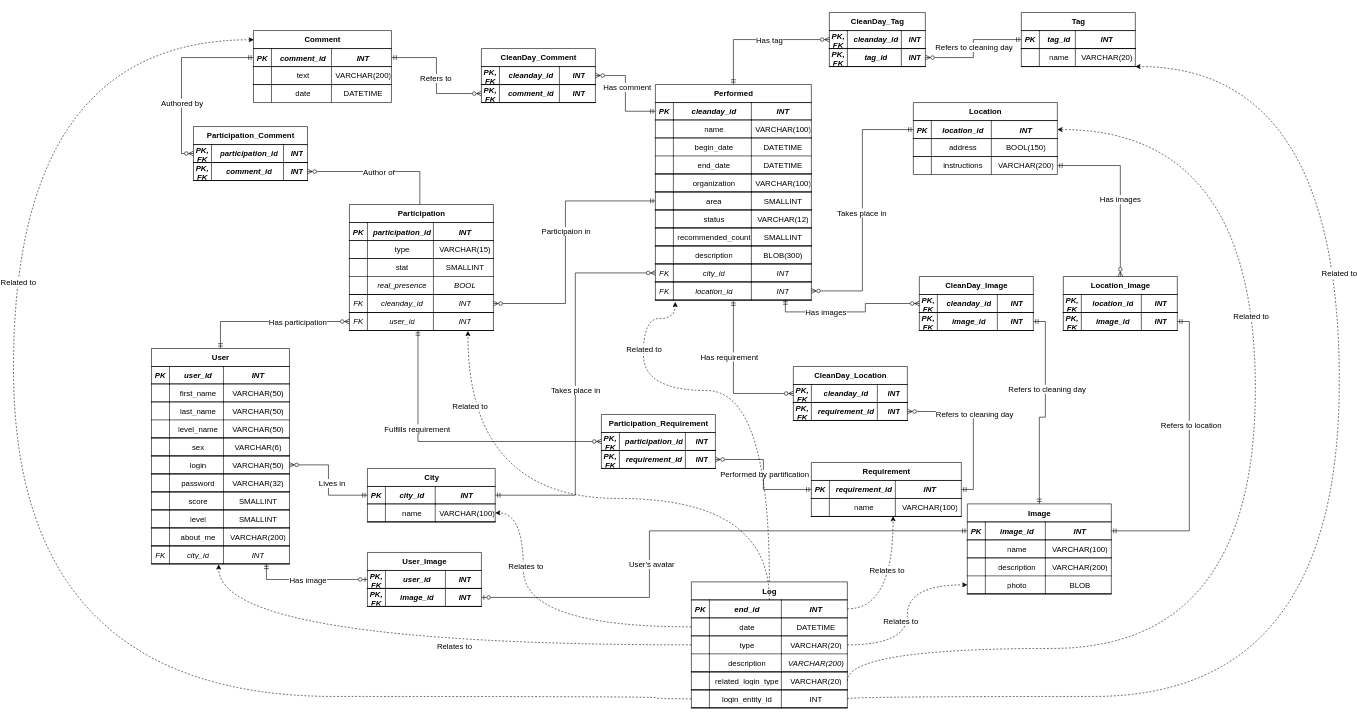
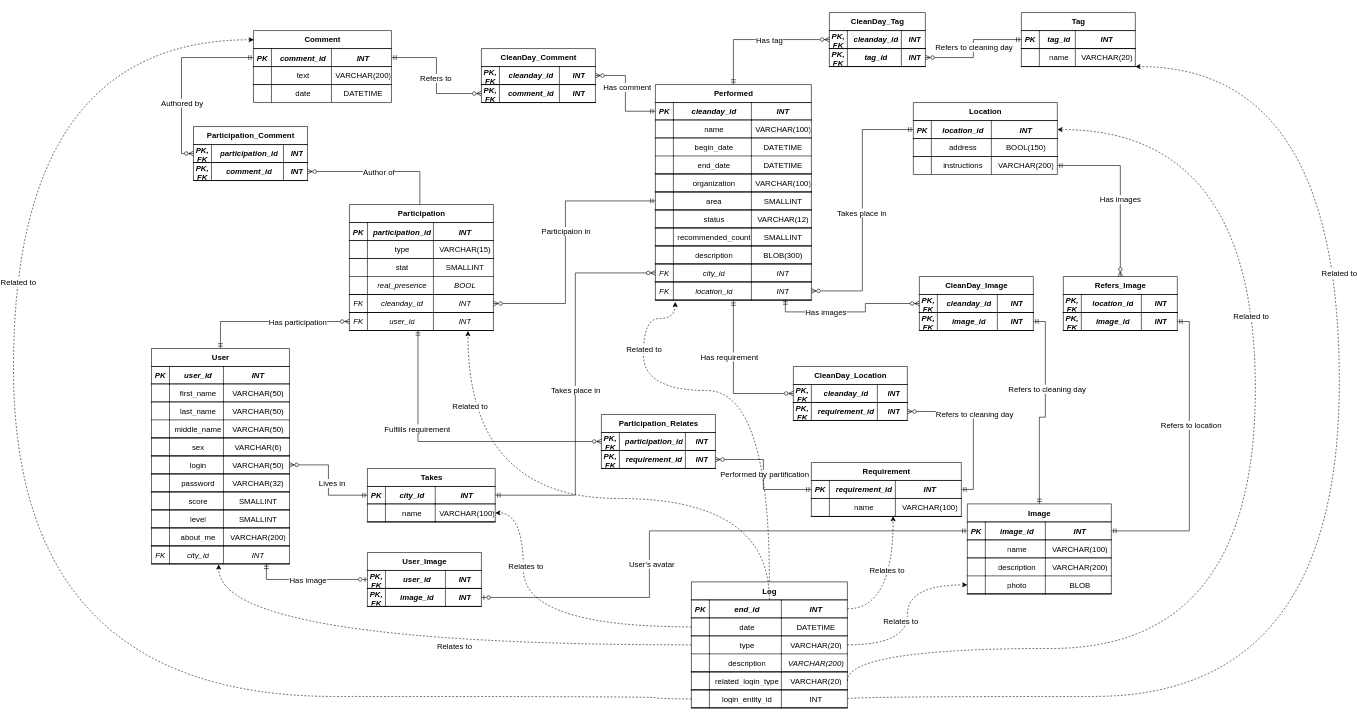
- <mxCell id="313" value="&lt;span style=&quot;font-size: 13px;&quot;&gt;&lt;font style=&quot;font-size: 13px;&quot;&gt;Location_Image&lt;/font&gt;&lt;/span&gt;" style="shape=table;startSize=30;container=1;collapsible=1;childLayout=tableLayout;fixedRows=1;rowLines=0;fontStyle=1;align=center;resizeLast=1;html=1;fontSize=13;" parent="1" vertex="1"><mxGeometry x="1770" y="460" width="190" height="90" as="geometry" /></mxCell>
+ <mxCell id="313" value="&lt;span style=&quot;font-size: 13px;&quot;&gt;&lt;font style=&quot;font-size: 13px;&quot;&gt;Refers_Image&lt;/font&gt;&lt;/span&gt;" style="shape=table;startSize=30;container=1;collapsible=1;childLayout=tableLayout;fixedRows=1;rowLines=0;fontStyle=1;align=center;resizeLast=1;html=1;fontSize=13;" parent="1" vertex="1"><mxGeometry x="1770" y="460" width="190" height="90" as="geometry" /></mxCell>
- <mxCell id="80" value="&lt;span style=&quot;font-size: 13px;&quot;&gt;&lt;font style=&quot;font-size: 13px;&quot;&gt;Participation_Requirement&lt;/font&gt;&lt;/span&gt;" style="shape=table;startSize=30;container=1;collapsible=1;childLayout=tableLayout;fixedRows=1;rowLines=0;fontStyle=1;align=center;resizeLast=1;html=1;fontSize=13;" parent="1" vertex="1"><mxGeometry x="1000" y="690" width="190" height="90" as="geometry" /></mxCell>
+ <mxCell id="80" value="&lt;span style=&quot;font-size: 13px;&quot;&gt;&lt;font style=&quot;font-size: 13px;&quot;&gt;Participation_Relates&lt;/font&gt;&lt;/span&gt;" style="shape=table;startSize=30;container=1;collapsible=1;childLayout=tableLayout;fixedRows=1;rowLines=0;fontStyle=1;align=center;resizeLast=1;html=1;fontSize=13;" parent="1" vertex="1"><mxGeometry x="1000" y="690" width="190" height="90" as="geometry" /></mxCell>
- <mxCell id="23" value="level_name" style="shape=partialRectangle;connectable=0;fillColor=none;top=1;left=0;bottom=1;right=0;align=center;spacingLeft=6;fontStyle=0;overflow=hidden;whiteSpace=wrap;html=1;strokeWidth=1;fontSize=13;" parent="21" vertex="1"><mxGeometry x="30" width="90" height="30" as="geometry"><mxRectangle width="90" height="30" as="alternateBounds" /></mxGeometry></mxCell>
+ <mxCell id="23" value="middle_name" style="shape=partialRectangle;connectable=0;fillColor=none;top=1;left=0;bottom=1;right=0;align=center;spacingLeft=6;fontStyle=0;overflow=hidden;whiteSpace=wrap;html=1;strokeWidth=1;fontSize=13;" parent="21" vertex="1"><mxGeometry x="30" width="90" height="30" as="geometry"><mxRectangle width="90" height="30" as="alternateBounds" /></mxGeometry></mxCell>
- <mxCell id="147" value="&lt;span style=&quot;font-size: 13px;&quot;&gt;&lt;b style=&quot;font-size: 13px;&quot;&gt;City&lt;/b&gt;&lt;/span&gt;" style="shape=table;startSize=30;container=1;collapsible=1;childLayout=tableLayout;fixedRows=1;rowLines=0;align=center;resizeLast=1;html=1;resizeLastRow=0;flipH=0;flipV=0;direction=east;verticalAlign=middle;fontSize=13;" parent="1" vertex="1"><mxGeometry x="610" y="780" width="213" height="89" as="geometry" /></mxCell>
+ <mxCell id="147" value="&lt;span style=&quot;font-size: 13px;&quot;&gt;&lt;b style=&quot;font-size: 13px;&quot;&gt;Takes&lt;/b&gt;&lt;/span&gt;" style="shape=table;startSize=30;container=1;collapsible=1;childLayout=tableLayout;fixedRows=1;rowLines=0;align=center;resizeLast=1;html=1;resizeLastRow=0;flipH=0;flipV=0;direction=east;verticalAlign=middle;fontSize=13;" parent="1" vertex="1"><mxGeometry x="610" y="780" width="213" height="89" as="geometry" /></mxCell>
